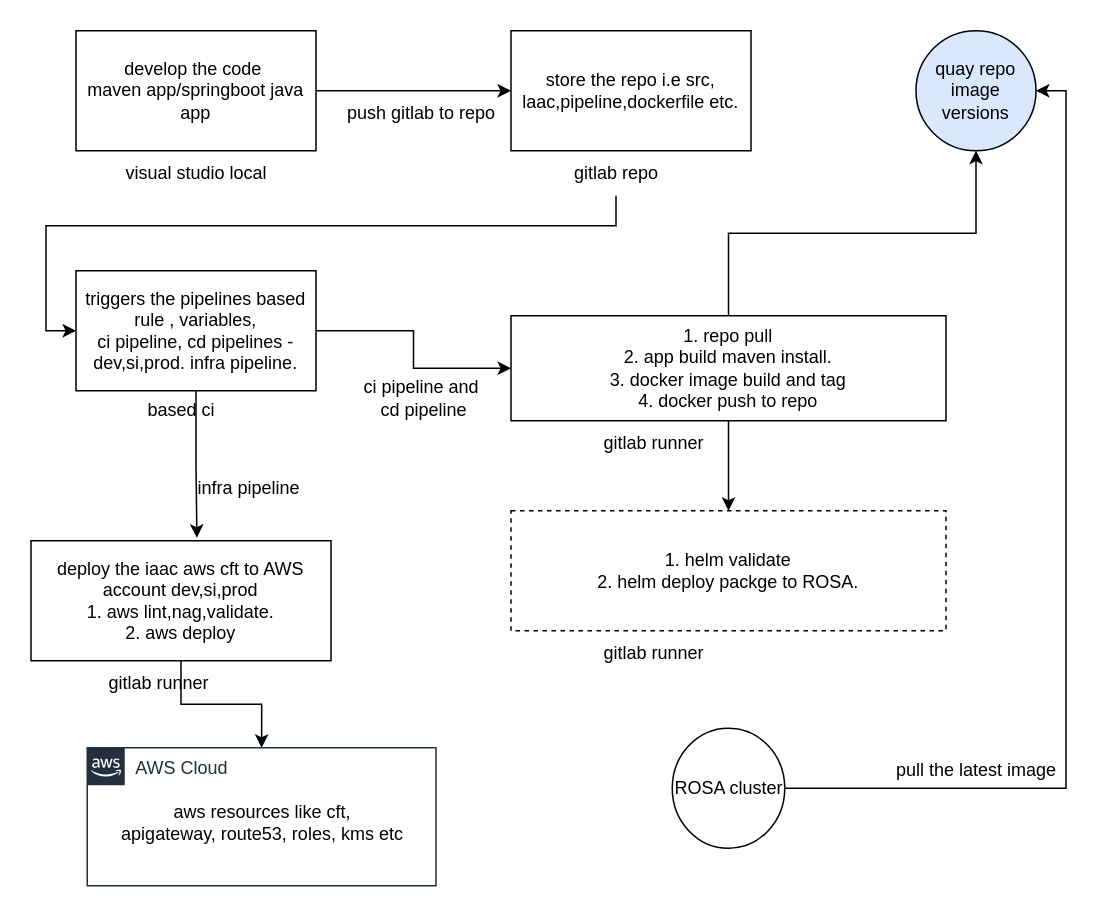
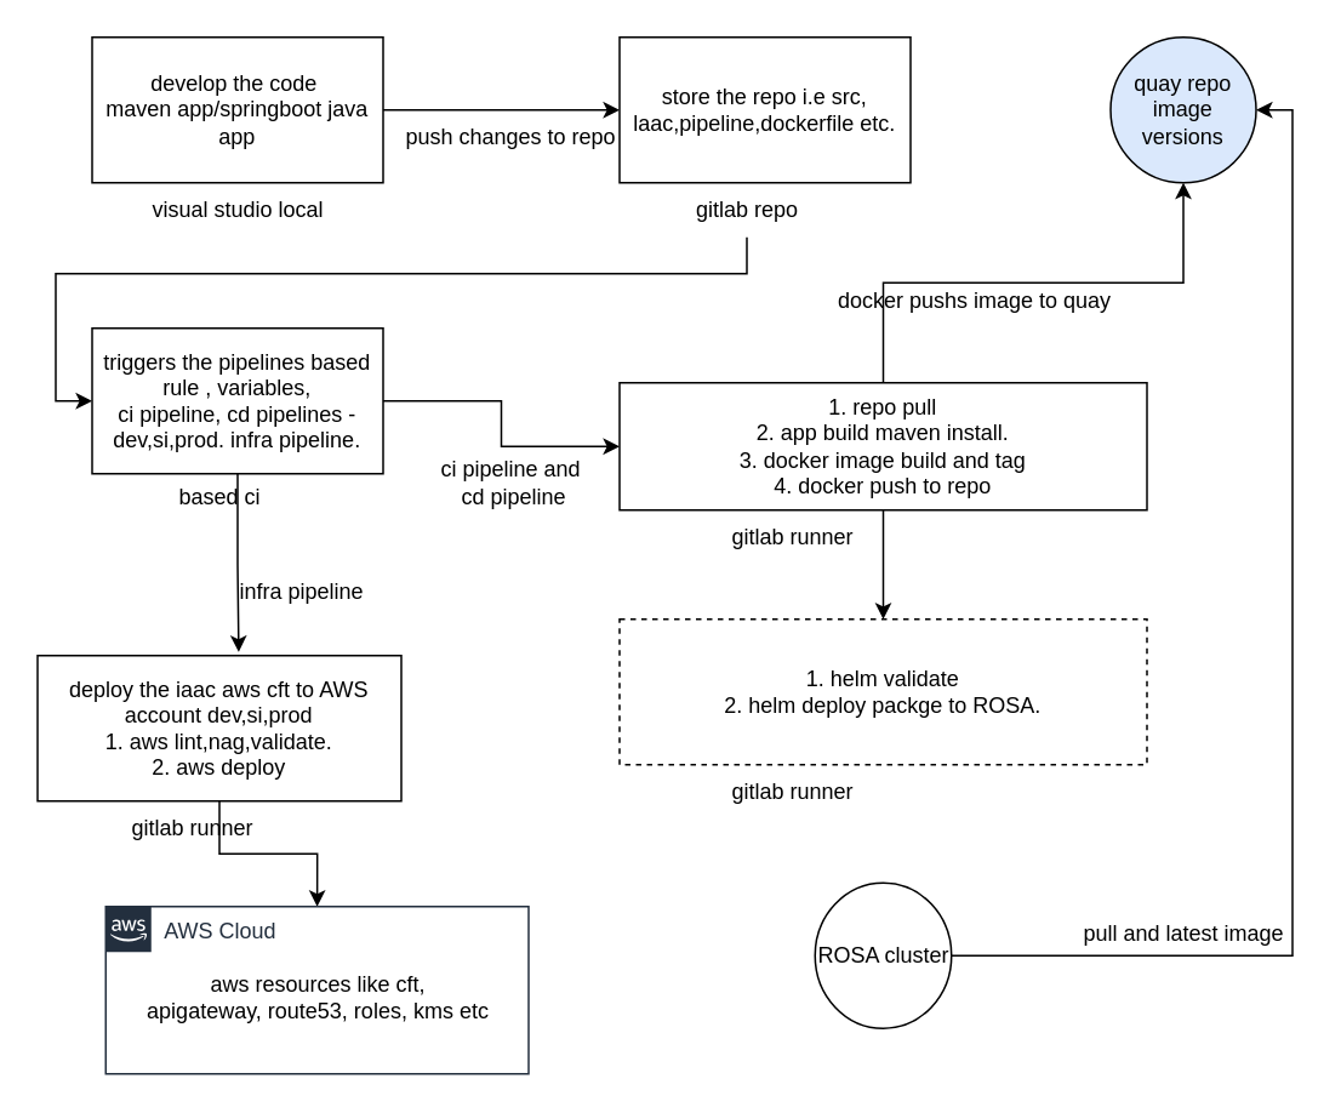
- <mxCell id="6" value="push gitlab to repo" style="text;html=1;align=center;verticalAlign=middle;resizable=0;points=[];autosize=1;strokeColor=none;fillColor=none;" vertex="1" parent="1"><mxGeometry x="210" y="60" width="140" height="30" as="geometry" /></mxCell>
+ <mxCell id="6" value="push changes to repo" style="text;html=1;align=center;verticalAlign=middle;resizable=0;points=[];autosize=1;strokeColor=none;fillColor=none;" vertex="1" parent="1"><mxGeometry x="210" y="60" width="140" height="30" as="geometry" /></mxCell>
+ <mxCell id="17" value="docker pushs image to quay" style="text;html=1;align=center;verticalAlign=middle;resizable=0;points=[];autosize=1;strokeColor=none;fillColor=none;" vertex="1" parent="1"><mxGeometry x="450" y="150" width="170" height="30" as="geometry" /></mxCell>
- <mxCell id="24" value="pull the latest image" style="text;html=1;align=center;verticalAlign=middle;resizable=0;points=[];autosize=1;strokeColor=none;fillColor=none;" vertex="1" parent="1"><mxGeometry x="585" y="498" width="130" height="30" as="geometry" /></mxCell>
+ <mxCell id="24" value="pull and latest image" style="text;html=1;align=center;verticalAlign=middle;resizable=0;points=[];autosize=1;strokeColor=none;fillColor=none;" vertex="1" parent="1"><mxGeometry x="585" y="498" width="130" height="30" as="geometry" /></mxCell>
